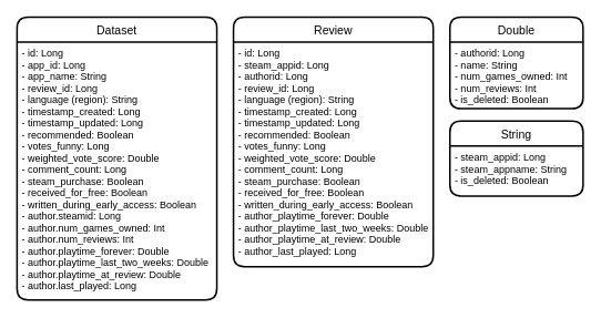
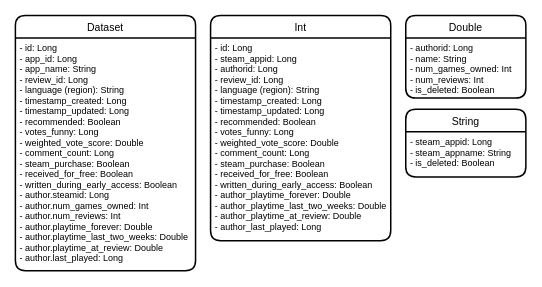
- <mxCell id="8" value="Review" style="swimlane;childLayout=stackLayout;horizontal=1;startSize=30;horizontalStack=0;rounded=1;fontSize=14;fontStyle=0;strokeWidth=2;resizeParent=0;resizeLast=1;shadow=0;dashed=0;align=center;" parent="1" vertex="1"><mxGeometry x="280" y="20" width="240" height="300" as="geometry" /></mxCell>
+ <mxCell id="8" value="Int" style="swimlane;childLayout=stackLayout;horizontal=1;startSize=30;horizontalStack=0;rounded=1;fontSize=14;fontStyle=0;strokeWidth=2;resizeParent=0;resizeLast=1;shadow=0;dashed=0;align=center;" parent="1" vertex="1"><mxGeometry x="280" y="20" width="240" height="300" as="geometry" /></mxCell>
